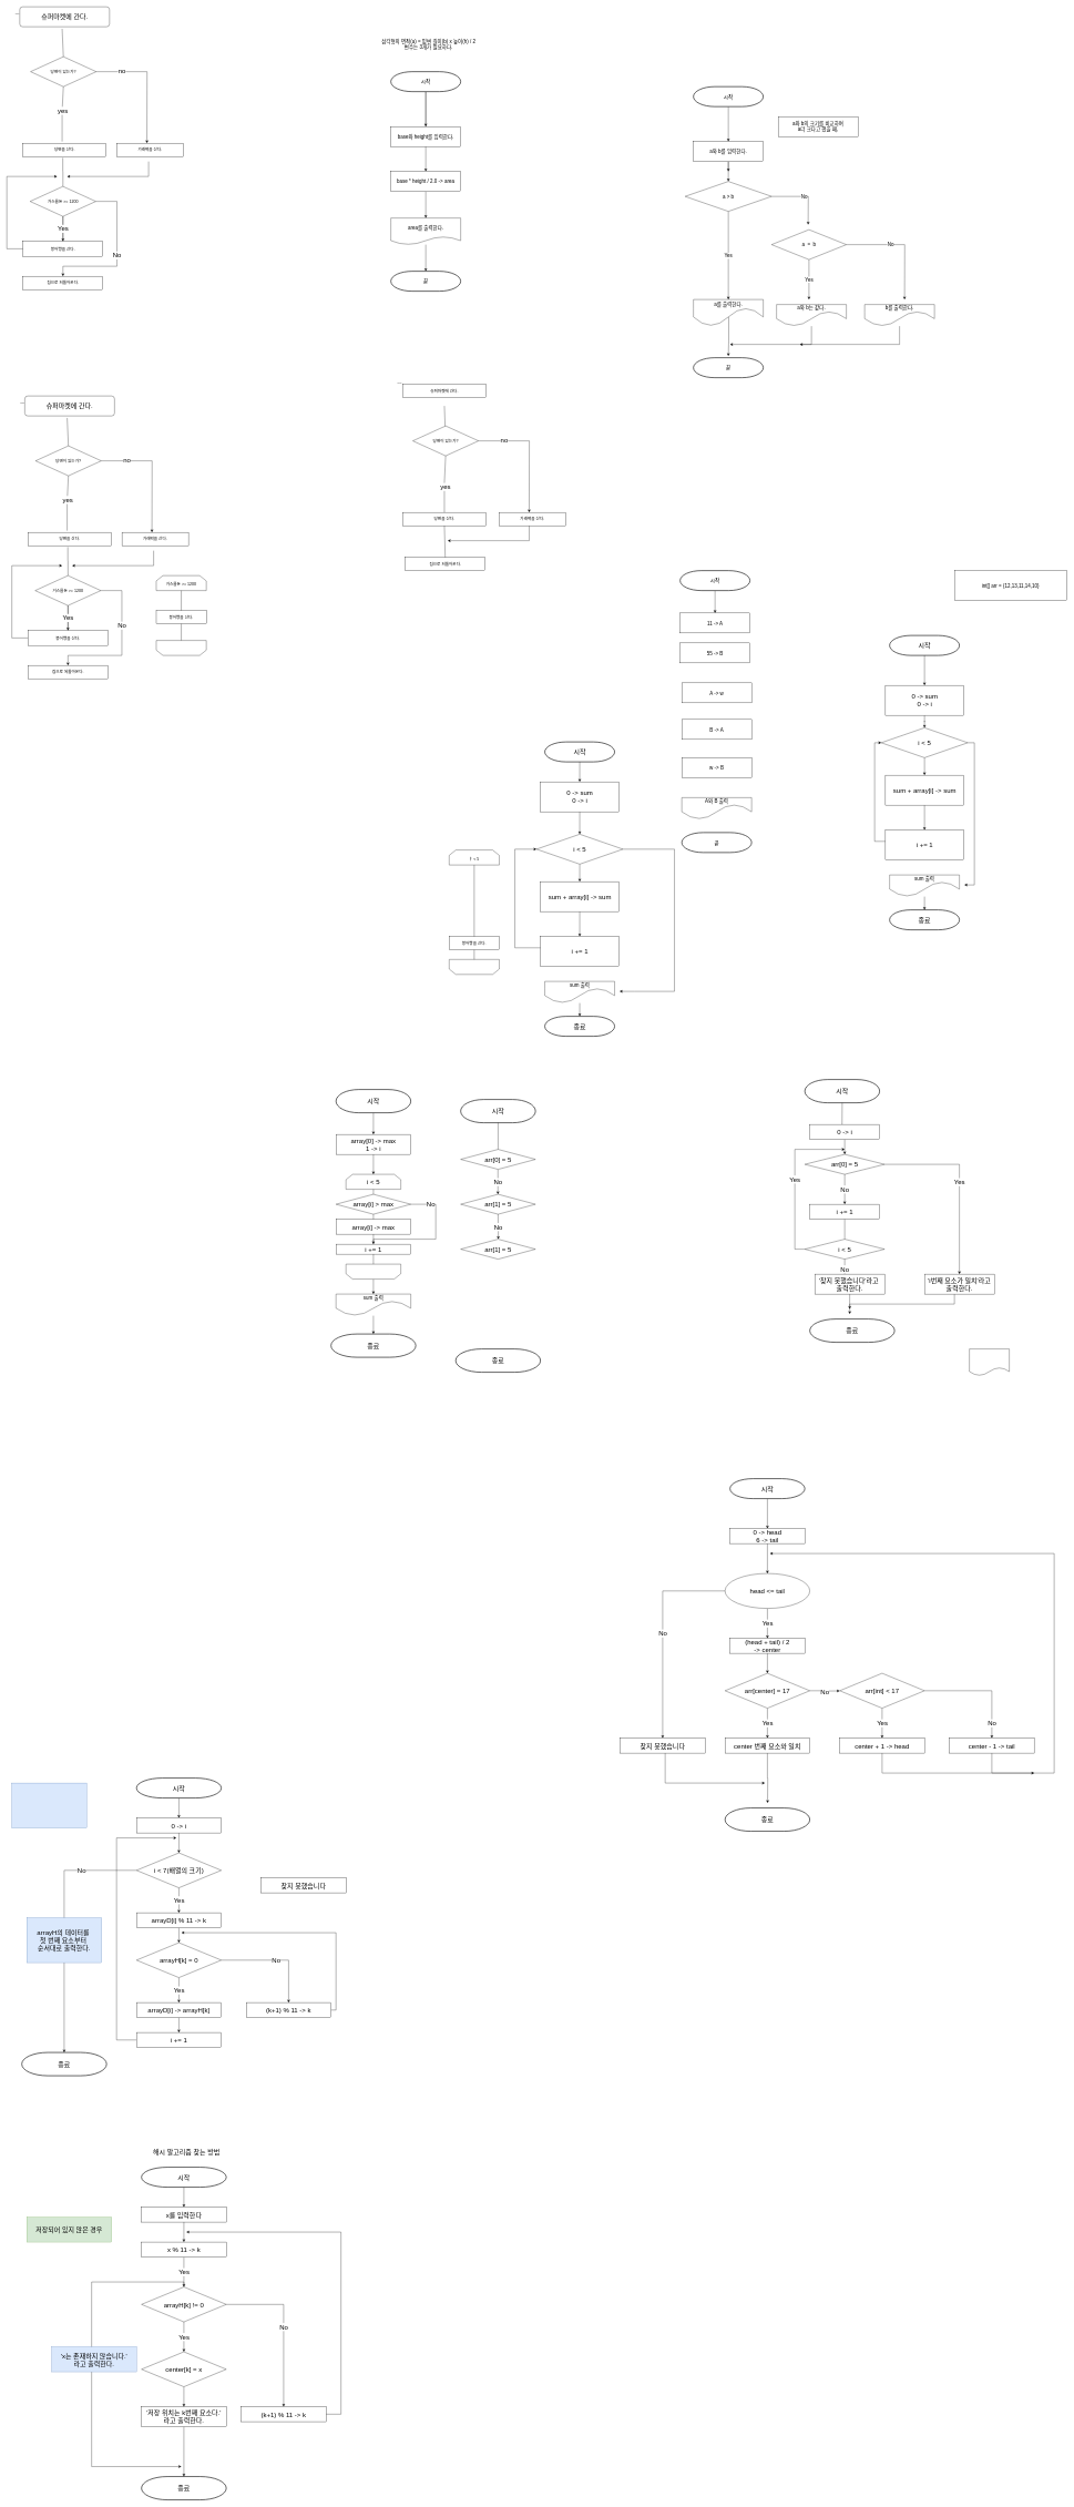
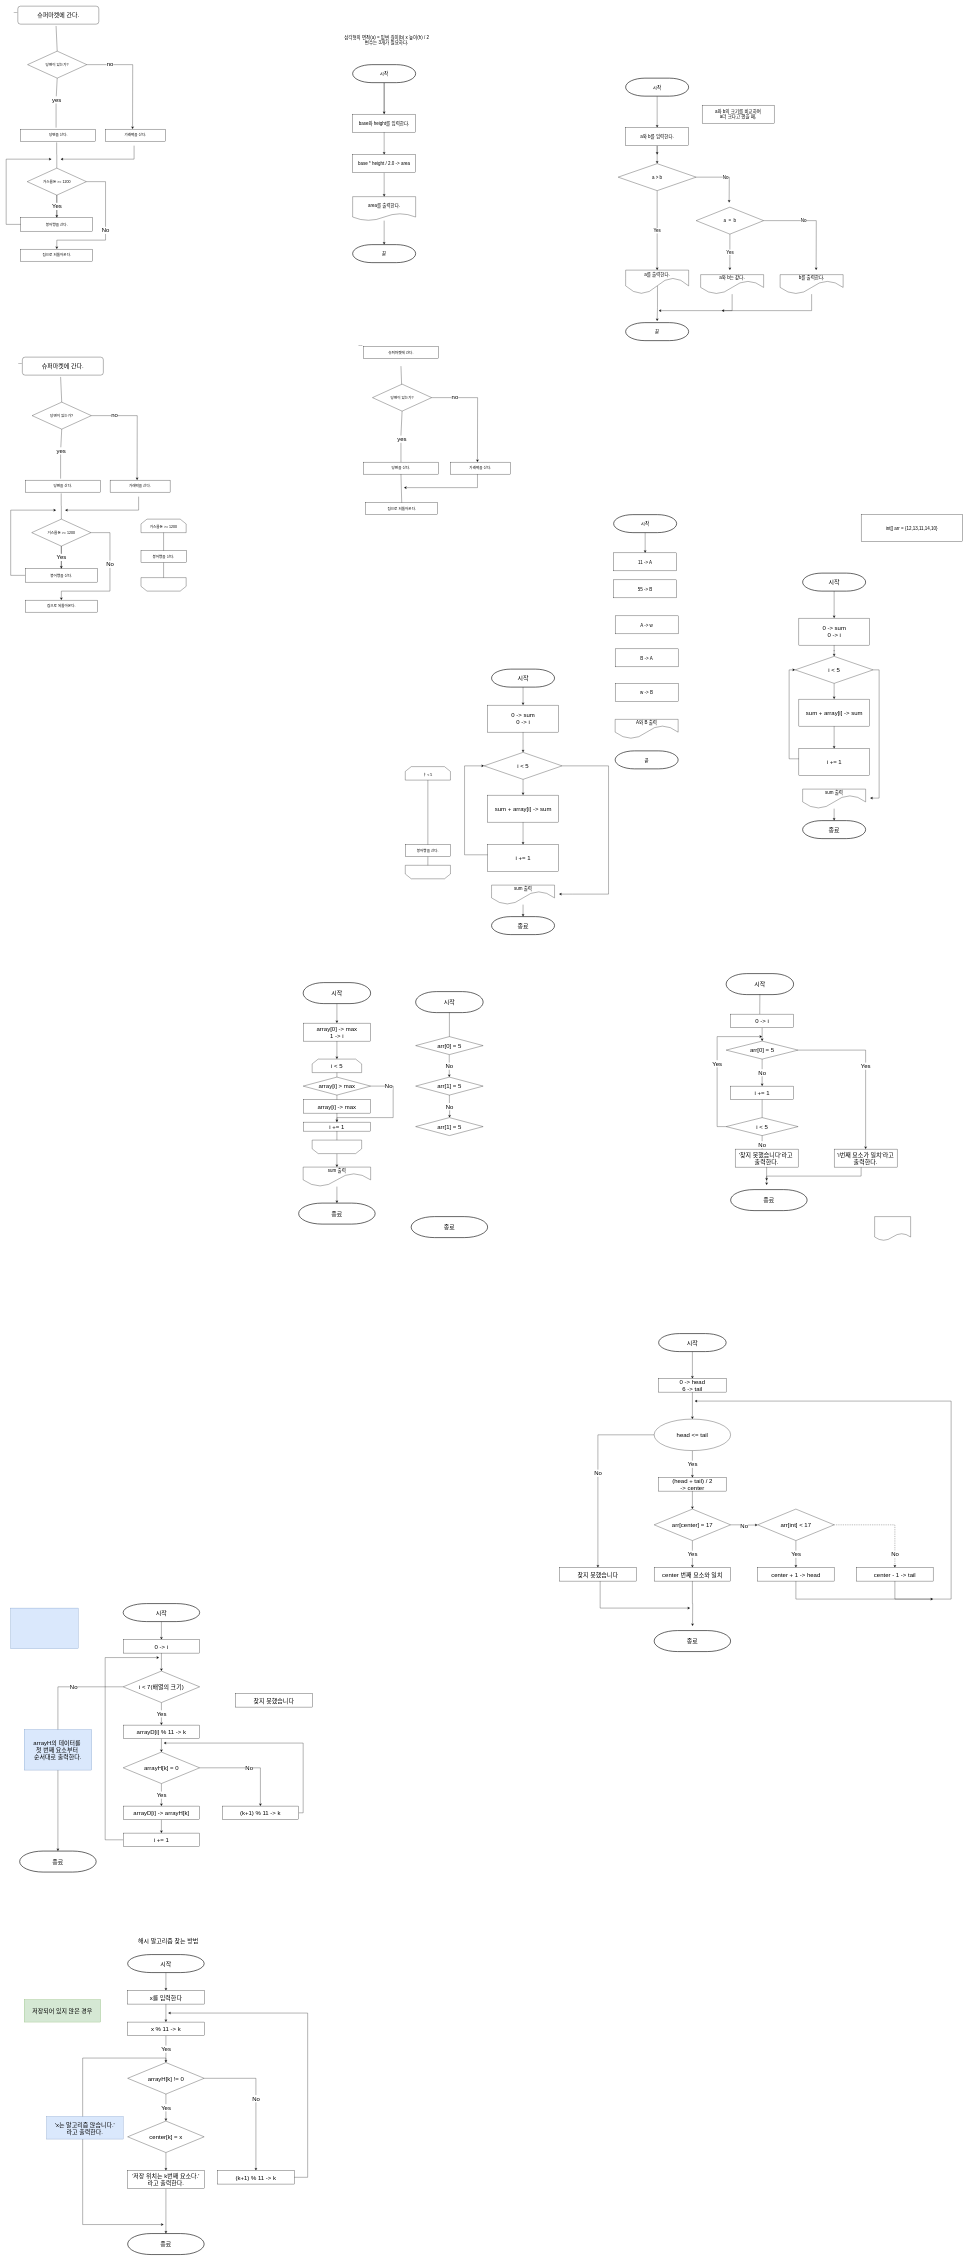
- <mxCell id="192" value="No" style="edgeStyle=orthogonalEdgeStyle;rounded=0;orthogonalLoop=1;jettySize=auto;html=1;entryX=0.5;entryY=0;entryDx=0;entryDy=0;fontSize=20;" edge="1" parent="1" source="193" target="197"><mxGeometry x="0.739" relative="1" as="geometry"><mxPoint x="2885" y="5082.5" as="targetPoint" /><mxPoint as="offset" /></mxGeometry></mxCell>
+ <mxCell id="192" value="No" style="edgeStyle=orthogonalEdgeStyle;rounded=0;orthogonalLoop=1;jettySize=auto;html=1;entryX=0.5;entryY=0;entryDx=0;entryDy=0;fontSize=20;dashed=1;" edge="1" parent="1" source="193" target="197"><mxGeometry x="0.739" relative="1" as="geometry"><mxPoint x="2885" y="5082.5" as="targetPoint" /><mxPoint as="offset" /></mxGeometry></mxCell>
- <mxCell id="243" value="'x는 존재하지 않습니다.'&lt;br&gt;라고 출력한다." style="rounded=0;whiteSpace=wrap;html=1;fontSize=20;fillColor=#dae8fc;strokeColor=#6c8ebf;" vertex="1" parent="1"><mxGeometry x="155" y="7055" width="255" height="75" as="geometry" /></mxCell>
+ <mxCell id="243" value="'x는 알고리즘 않습니다.'&lt;br&gt;라고 출력한다." style="rounded=0;whiteSpace=wrap;html=1;fontSize=20;fillColor=#dae8fc;strokeColor=#6c8ebf;" vertex="1" parent="1"><mxGeometry x="155" y="7055" width="255" height="75" as="geometry" /></mxCell>
